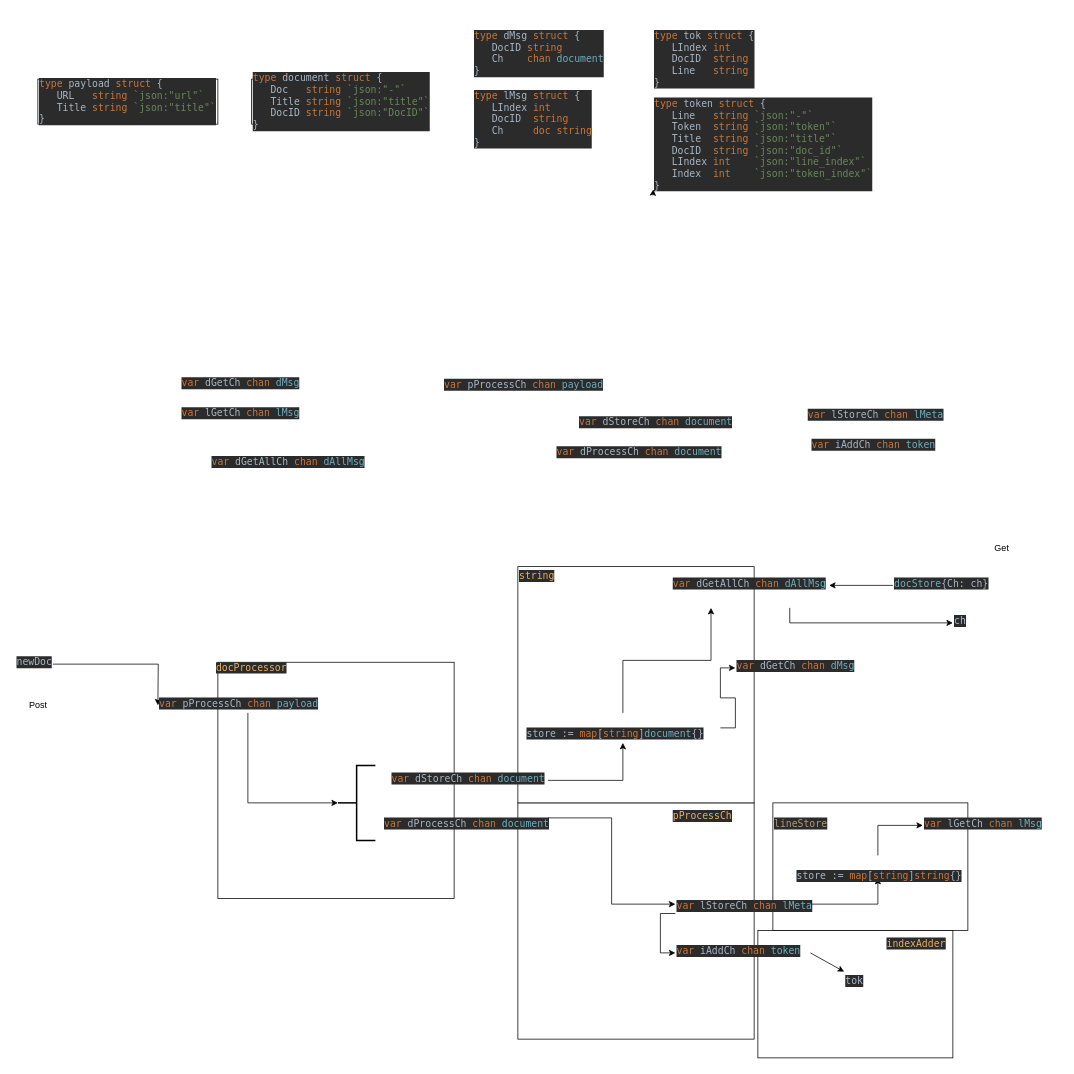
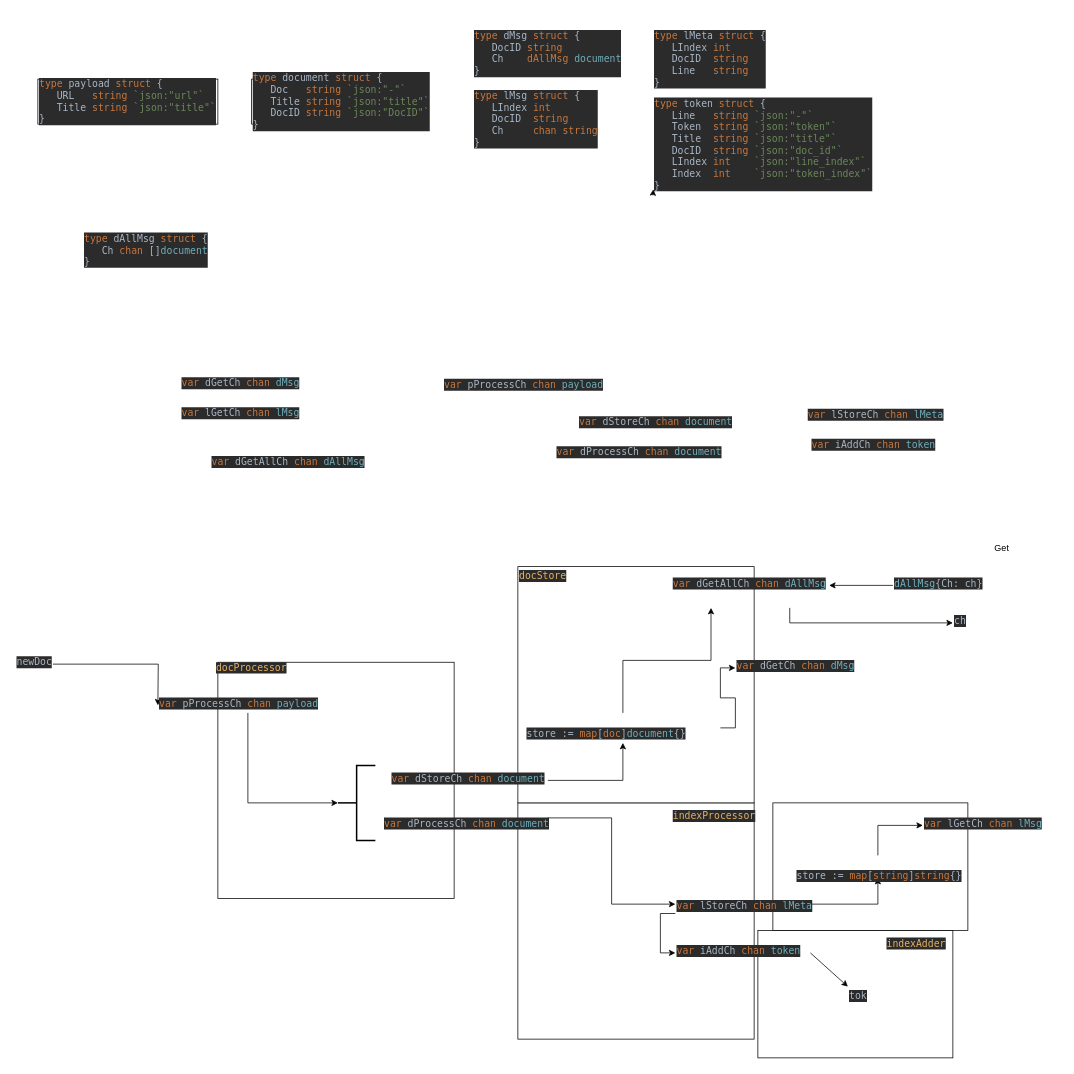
- <mxCell id="10" value="&lt;pre style=&quot;background-color: #2b2b2b ; color: #a9b7c6 ; font-family: &amp;quot;jetbrains mono&amp;quot; , monospace ; font-size: 9.8pt&quot;&gt;&lt;span style=&quot;color: #c7773e&quot;&gt;type &lt;/span&gt;dMsg &lt;span style=&quot;color: #c7773e&quot;&gt;struct &lt;/span&gt;{&lt;br&gt;   DocID &lt;span style=&quot;color: #c7773e&quot;&gt;string&lt;br&gt;&lt;/span&gt;&lt;span style=&quot;color: #c7773e&quot;&gt;   &lt;/span&gt;Ch    &lt;span style=&quot;color: #c7773e&quot;&gt;chan &lt;/span&gt;&lt;span style=&quot;color: #6fafbd&quot;&gt;document&lt;br&gt;&lt;/span&gt;}&lt;br&gt;&lt;/pre&gt;" style="text;whiteSpace=wrap;html=1;" vertex="1" parent="1"><mxGeometry x="630" y="20" width="200" height="100" as="geometry" /></mxCell>
+ <mxCell id="10" value="&lt;pre style=&quot;background-color: #2b2b2b ; color: #a9b7c6 ; font-family: &amp;quot;jetbrains mono&amp;quot; , monospace ; font-size: 9.8pt&quot;&gt;&lt;span style=&quot;color: #c7773e&quot;&gt;type &lt;/span&gt;dMsg &lt;span style=&quot;color: #c7773e&quot;&gt;struct &lt;/span&gt;{&lt;br&gt;   DocID &lt;span style=&quot;color: #c7773e&quot;&gt;string&lt;br&gt;&lt;/span&gt;&lt;span style=&quot;color: #c7773e&quot;&gt;   &lt;/span&gt;Ch    &lt;span style=&quot;color: #c7773e&quot;&gt;dAllMsg &lt;/span&gt;&lt;span style=&quot;color: #6fafbd&quot;&gt;document&lt;br&gt;&lt;/span&gt;}&lt;br&gt;&lt;/pre&gt;" style="text;whiteSpace=wrap;html=1;" vertex="1" parent="1"><mxGeometry x="630" y="20" width="200" height="100" as="geometry" /></mxCell>
- <mxCell id="12" value="&lt;pre style=&quot;background-color: #2b2b2b ; color: #a9b7c6 ; font-family: &amp;quot;jetbrains mono&amp;quot; , monospace ; font-size: 9.8pt&quot;&gt;&lt;span style=&quot;color: #c7773e&quot;&gt;type &lt;/span&gt;tok &lt;span style=&quot;color: #c7773e&quot;&gt;struct &lt;/span&gt;{&lt;br&gt;   LIndex &lt;span style=&quot;color: #c7773e&quot;&gt;int&lt;br&gt;&lt;/span&gt;&lt;span style=&quot;color: #c7773e&quot;&gt;   &lt;/span&gt;DocID  &lt;span style=&quot;color: #c7773e&quot;&gt;string&lt;br&gt;&lt;/span&gt;&lt;span style=&quot;color: #c7773e&quot;&gt;   &lt;/span&gt;Line   &lt;span style=&quot;color: #c7773e&quot;&gt;string&lt;br&gt;&lt;/span&gt;}&lt;br&gt;&lt;/pre&gt;" style="text;whiteSpace=wrap;html=1;" vertex="1" parent="1"><mxGeometry x="870" y="20" width="170" height="110" as="geometry" /></mxCell>
+ <mxCell id="12" value="&lt;pre style=&quot;background-color: #2b2b2b ; color: #a9b7c6 ; font-family: &amp;quot;jetbrains mono&amp;quot; , monospace ; font-size: 9.8pt&quot;&gt;&lt;span style=&quot;color: #c7773e&quot;&gt;type &lt;/span&gt;lMeta &lt;span style=&quot;color: #c7773e&quot;&gt;struct &lt;/span&gt;{&lt;br&gt;   LIndex &lt;span style=&quot;color: #c7773e&quot;&gt;int&lt;br&gt;&lt;/span&gt;&lt;span style=&quot;color: #c7773e&quot;&gt;   &lt;/span&gt;DocID  &lt;span style=&quot;color: #c7773e&quot;&gt;string&lt;br&gt;&lt;/span&gt;&lt;span style=&quot;color: #c7773e&quot;&gt;   &lt;/span&gt;Line   &lt;span style=&quot;color: #c7773e&quot;&gt;string&lt;br&gt;&lt;/span&gt;}&lt;br&gt;&lt;/pre&gt;" style="text;whiteSpace=wrap;html=1;" vertex="1" parent="1"><mxGeometry x="870" y="20" width="170" height="110" as="geometry" /></mxCell>
- <mxCell id="11" value="&lt;pre style=&quot;background-color: #2b2b2b ; color: #a9b7c6 ; font-family: &amp;quot;jetbrains mono&amp;quot; , monospace ; font-size: 9.8pt&quot;&gt;&lt;span style=&quot;color: #c7773e&quot;&gt;type &lt;/span&gt;lMsg &lt;span style=&quot;color: #c7773e&quot;&gt;struct &lt;/span&gt;{&lt;br&gt;   LIndex &lt;span style=&quot;color: #c7773e&quot;&gt;int&lt;br&gt;&lt;/span&gt;&lt;span style=&quot;color: #c7773e&quot;&gt;   &lt;/span&gt;DocID  &lt;span style=&quot;color: #c7773e&quot;&gt;string&lt;br&gt;&lt;/span&gt;&lt;span style=&quot;color: #c7773e&quot;&gt;   &lt;/span&gt;Ch     &lt;span style=&quot;color: #c7773e&quot;&gt;doc string&lt;br&gt;&lt;/span&gt;}&lt;/pre&gt;" style="text;whiteSpace=wrap;html=1;" vertex="1" parent="1"><mxGeometry x="630" y="100" width="190" height="110" as="geometry" /></mxCell>
+ <mxCell id="11" value="&lt;pre style=&quot;background-color: #2b2b2b ; color: #a9b7c6 ; font-family: &amp;quot;jetbrains mono&amp;quot; , monospace ; font-size: 9.8pt&quot;&gt;&lt;span style=&quot;color: #c7773e&quot;&gt;type &lt;/span&gt;lMsg &lt;span style=&quot;color: #c7773e&quot;&gt;struct &lt;/span&gt;{&lt;br&gt;   LIndex &lt;span style=&quot;color: #c7773e&quot;&gt;int&lt;br&gt;&lt;/span&gt;&lt;span style=&quot;color: #c7773e&quot;&gt;   &lt;/span&gt;DocID  &lt;span style=&quot;color: #c7773e&quot;&gt;string&lt;br&gt;&lt;/span&gt;&lt;span style=&quot;color: #c7773e&quot;&gt;   &lt;/span&gt;Ch     &lt;span style=&quot;color: #c7773e&quot;&gt;chan string&lt;br&gt;&lt;/span&gt;}&lt;/pre&gt;" style="text;whiteSpace=wrap;html=1;" vertex="1" parent="1"><mxGeometry x="630" y="100" width="190" height="110" as="geometry" /></mxCell>
+ <mxCell id="13" value="&lt;pre style=&quot;background-color: #2b2b2b ; color: #a9b7c6 ; font-family: &amp;quot;jetbrains mono&amp;quot; , monospace ; font-size: 9.8pt&quot;&gt;&lt;span style=&quot;color: #c7773e&quot;&gt;type &lt;/span&gt;dAllMsg &lt;span style=&quot;color: #c7773e&quot;&gt;struct &lt;/span&gt;{&lt;br&gt;   Ch &lt;span style=&quot;color: #c7773e&quot;&gt;chan &lt;/span&gt;[]&lt;span style=&quot;color: #6fafbd&quot;&gt;document&lt;br&gt;&lt;/span&gt;}&lt;/pre&gt;" style="text;whiteSpace=wrap;html=1;" vertex="1" parent="1"><mxGeometry x="110" y="290" width="190" height="80" as="geometry" /></mxCell>
- <mxCell id="36" value="&lt;pre style=&quot;background-color: #2b2b2b ; color: #a9b7c6 ; font-family: &amp;quot;jetbrains mono&amp;quot; , monospace ; font-size: 9.8pt&quot;&gt;&lt;span style=&quot;color: #e6b163&quot;&gt;string&lt;/span&gt;&lt;/pre&gt;" style="text;whiteSpace=wrap;html=1;" vertex="1" parent="1"><mxGeometry x="690" y="740" width="90" height="60" as="geometry" /></mxCell>
+ <mxCell id="36" value="&lt;pre style=&quot;background-color: #2b2b2b ; color: #a9b7c6 ; font-family: &amp;quot;jetbrains mono&amp;quot; , monospace ; font-size: 9.8pt&quot;&gt;&lt;span style=&quot;color: #e6b163&quot;&gt;docStore&lt;/span&gt;&lt;/pre&gt;" style="text;whiteSpace=wrap;html=1;" vertex="1" parent="1"><mxGeometry x="690" y="740" width="90" height="60" as="geometry" /></mxCell>
- <mxCell id="22" value="&lt;pre style=&quot;background-color: #2b2b2b ; color: #a9b7c6 ; font-family: &amp;quot;jetbrains mono&amp;quot; , monospace ; font-size: 9.8pt&quot;&gt;&lt;span style=&quot;color: #6fafbd&quot;&gt;docStore&lt;/span&gt;{Ch: ch}&lt;/pre&gt;" style="text;whiteSpace=wrap;html=1;" vertex="1" parent="1"><mxGeometry x="1190" y="750" width="120" height="60" as="geometry" /></mxCell>
+ <mxCell id="22" value="&lt;pre style=&quot;background-color: #2b2b2b ; color: #a9b7c6 ; font-family: &amp;quot;jetbrains mono&amp;quot; , monospace ; font-size: 9.8pt&quot;&gt;&lt;span style=&quot;color: #6fafbd&quot;&gt;dAllMsg&lt;/span&gt;{Ch: ch}&lt;/pre&gt;" style="text;whiteSpace=wrap;html=1;" vertex="1" parent="1"><mxGeometry x="1190" y="750" width="120" height="60" as="geometry" /></mxCell>
- <mxCell id="27" value="Post" style="text;html=1;align=center;verticalAlign=middle;resizable=0;points=[];autosize=1;" vertex="1" parent="1"><mxGeometry x="30" y="930" width="40" height="20" as="geometry" /></mxCell>
- <mxCell id="39" value="&lt;pre style=&quot;background-color: #2b2b2b ; color: #a9b7c6 ; font-family: &amp;quot;jetbrains mono&amp;quot; , monospace ; font-size: 9.8pt&quot;&gt;store := &lt;span style=&quot;color: #c7773e&quot;&gt;map&lt;/span&gt;[&lt;span style=&quot;color: #c7773e&quot;&gt;string&lt;/span&gt;]&lt;span style=&quot;color: #6fafbd&quot;&gt;document&lt;/span&gt;{}&lt;/pre&gt;" style="text;whiteSpace=wrap;html=1;" vertex="1" parent="1"><mxGeometry x="700" y="950" width="260" height="40" as="geometry" /></mxCell>
+ <mxCell id="39" value="&lt;pre style=&quot;background-color: #2b2b2b ; color: #a9b7c6 ; font-family: &amp;quot;jetbrains mono&amp;quot; , monospace ; font-size: 9.8pt&quot;&gt;store := &lt;span style=&quot;color: #c7773e&quot;&gt;map&lt;/span&gt;[&lt;span style=&quot;color: #c7773e&quot;&gt;doc&lt;/span&gt;]&lt;span style=&quot;color: #6fafbd&quot;&gt;document&lt;/span&gt;{}&lt;/pre&gt;" style="text;whiteSpace=wrap;html=1;" vertex="1" parent="1"><mxGeometry x="700" y="950" width="260" height="40" as="geometry" /></mxCell>
- <mxCell id="40" value="&lt;pre style=&quot;background-color: #2b2b2b ; color: #a9b7c6 ; font-family: &amp;quot;jetbrains mono&amp;quot; , monospace ; font-size: 9.8pt&quot;&gt;&lt;span style=&quot;color: #e6b163&quot;&gt;pProcessCh&lt;/span&gt;&lt;/pre&gt;" style="text;whiteSpace=wrap;html=1;" vertex="1" parent="1"><mxGeometry x="895" y="1060" width="110" height="60" as="geometry" /></mxCell>
+ <mxCell id="40" value="&lt;pre style=&quot;background-color: #2b2b2b ; color: #a9b7c6 ; font-family: &amp;quot;jetbrains mono&amp;quot; , monospace ; font-size: 9.8pt&quot;&gt;&lt;span style=&quot;color: #e6b163&quot;&gt;indexProcessor&lt;/span&gt;&lt;/pre&gt;" style="text;whiteSpace=wrap;html=1;" vertex="1" parent="1"><mxGeometry x="895" y="1060" width="110" height="60" as="geometry" /></mxCell>
- <mxCell id="45" value="&lt;pre style=&quot;background-color: #2b2b2b ; color: #a9b7c6 ; font-family: &amp;quot;jetbrains mono&amp;quot; , monospace ; font-size: 9.8pt&quot;&gt;&lt;span style=&quot;color: #b09d79&quot;&gt;lineStore&lt;/span&gt;&lt;/pre&gt;" style="text;whiteSpace=wrap;html=1;" vertex="1" parent="1"><mxGeometry x="1030" y="1070" width="70" height="60" as="geometry" /></mxCell>
- <mxCell id="49" value="&lt;pre style=&quot;background-color: #2b2b2b ; color: #a9b7c6 ; font-family: &amp;quot;jetbrains mono&amp;quot; , monospace ; font-size: 9.8pt&quot;&gt;tok&lt;/pre&gt;" style="text;whiteSpace=wrap;html=1;" vertex="1" parent="1"><mxGeometry x="1125" y="1280" width="50" height="60" as="geometry" /></mxCell>
+ <mxCell id="49" value="&lt;pre style=&quot;background-color: #2b2b2b ; color: #a9b7c6 ; font-family: &amp;quot;jetbrains mono&amp;quot; , monospace ; font-size: 9.8pt&quot;&gt;tok&lt;/pre&gt;" style="text;whiteSpace=wrap;html=1;" vertex="1" parent="1"><mxGeometry x="1130" y="1300" width="50" height="60" as="geometry" /></mxCell>
